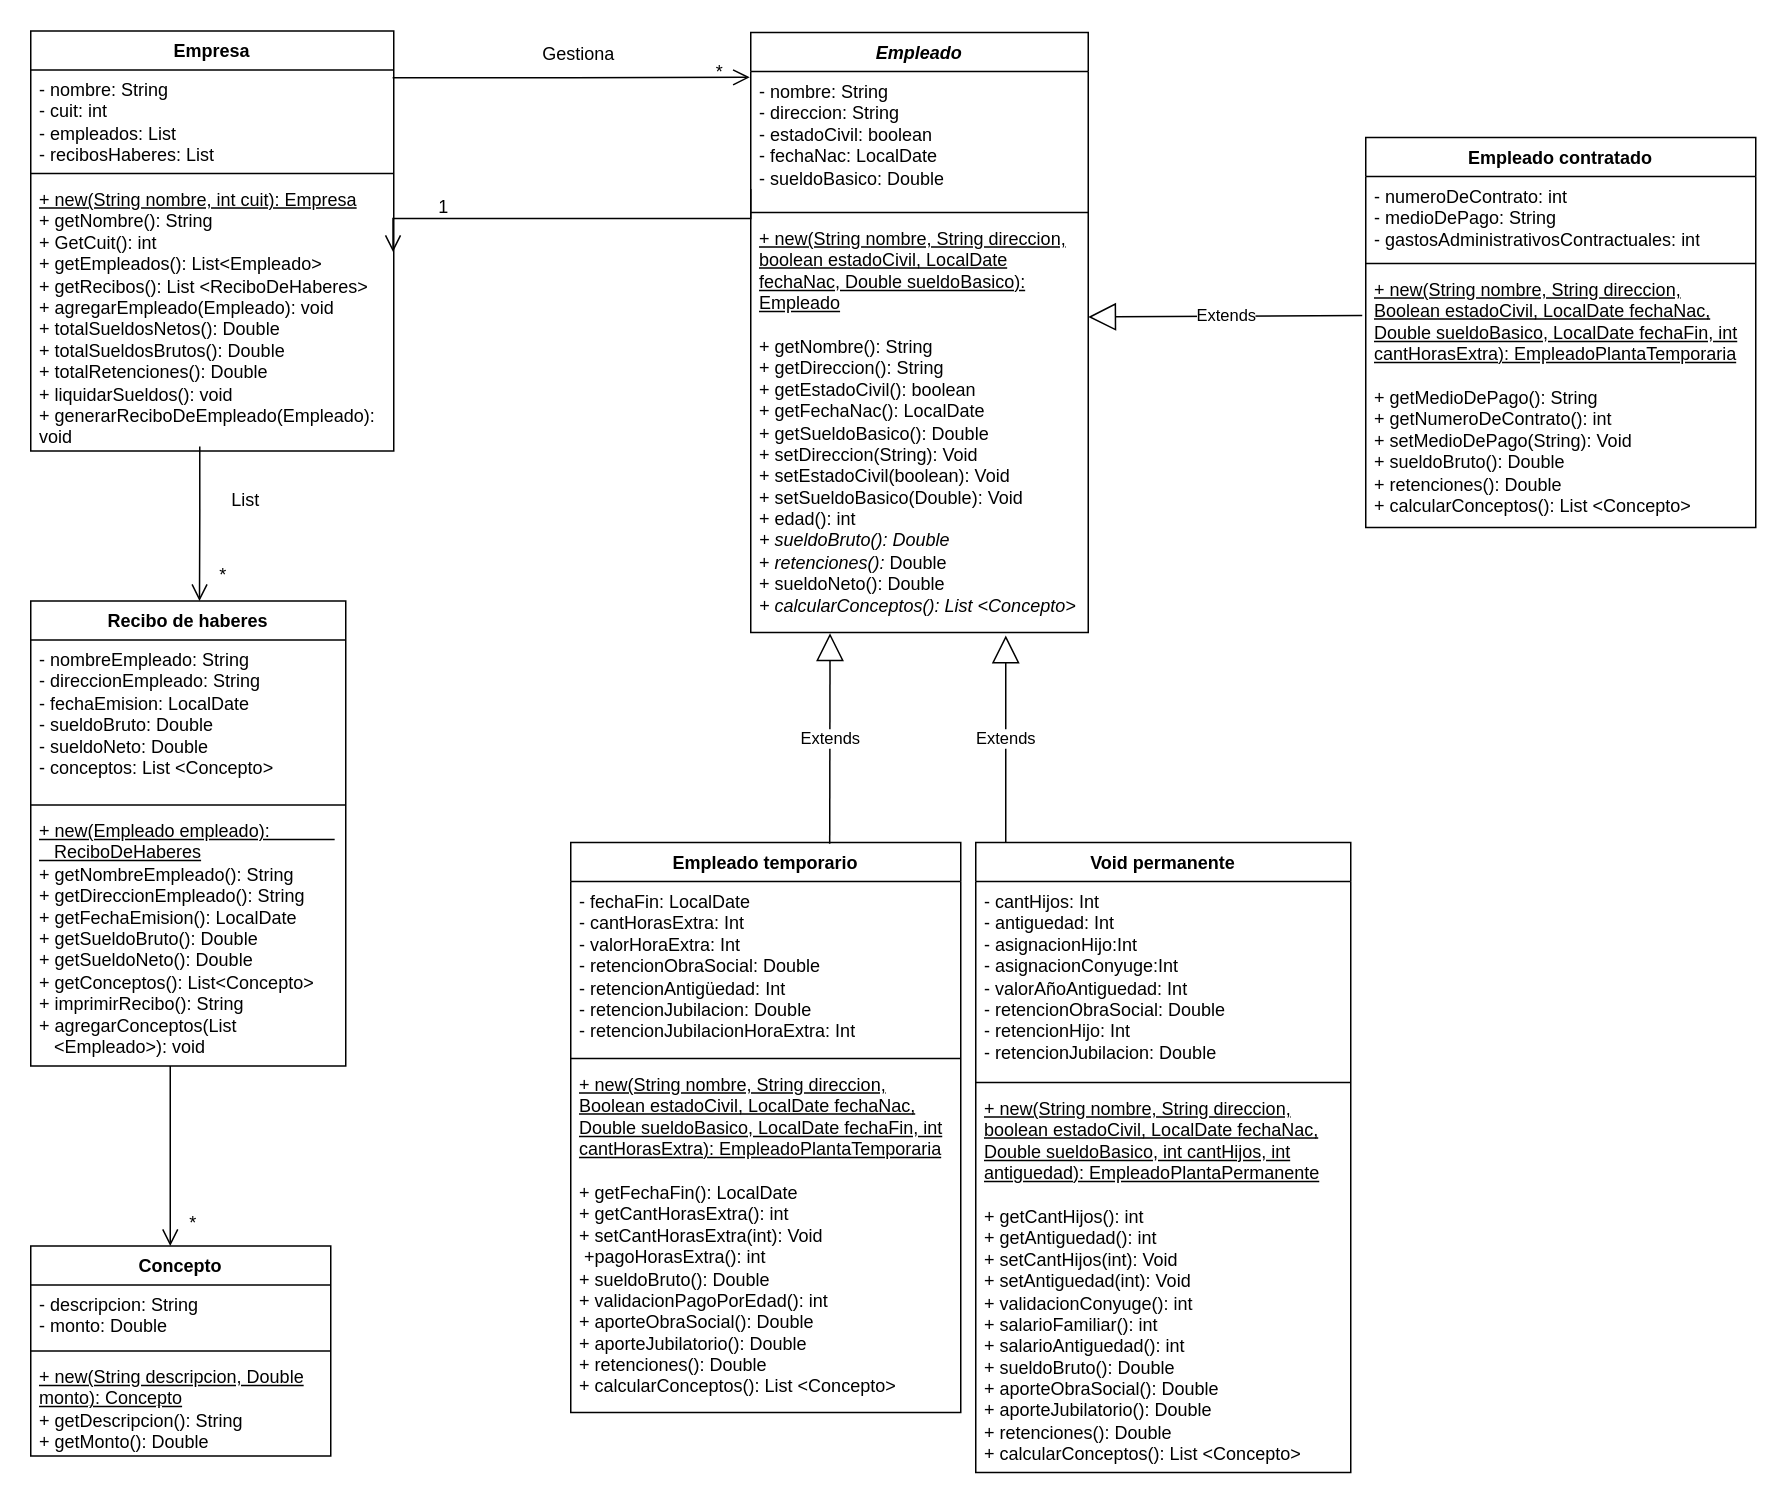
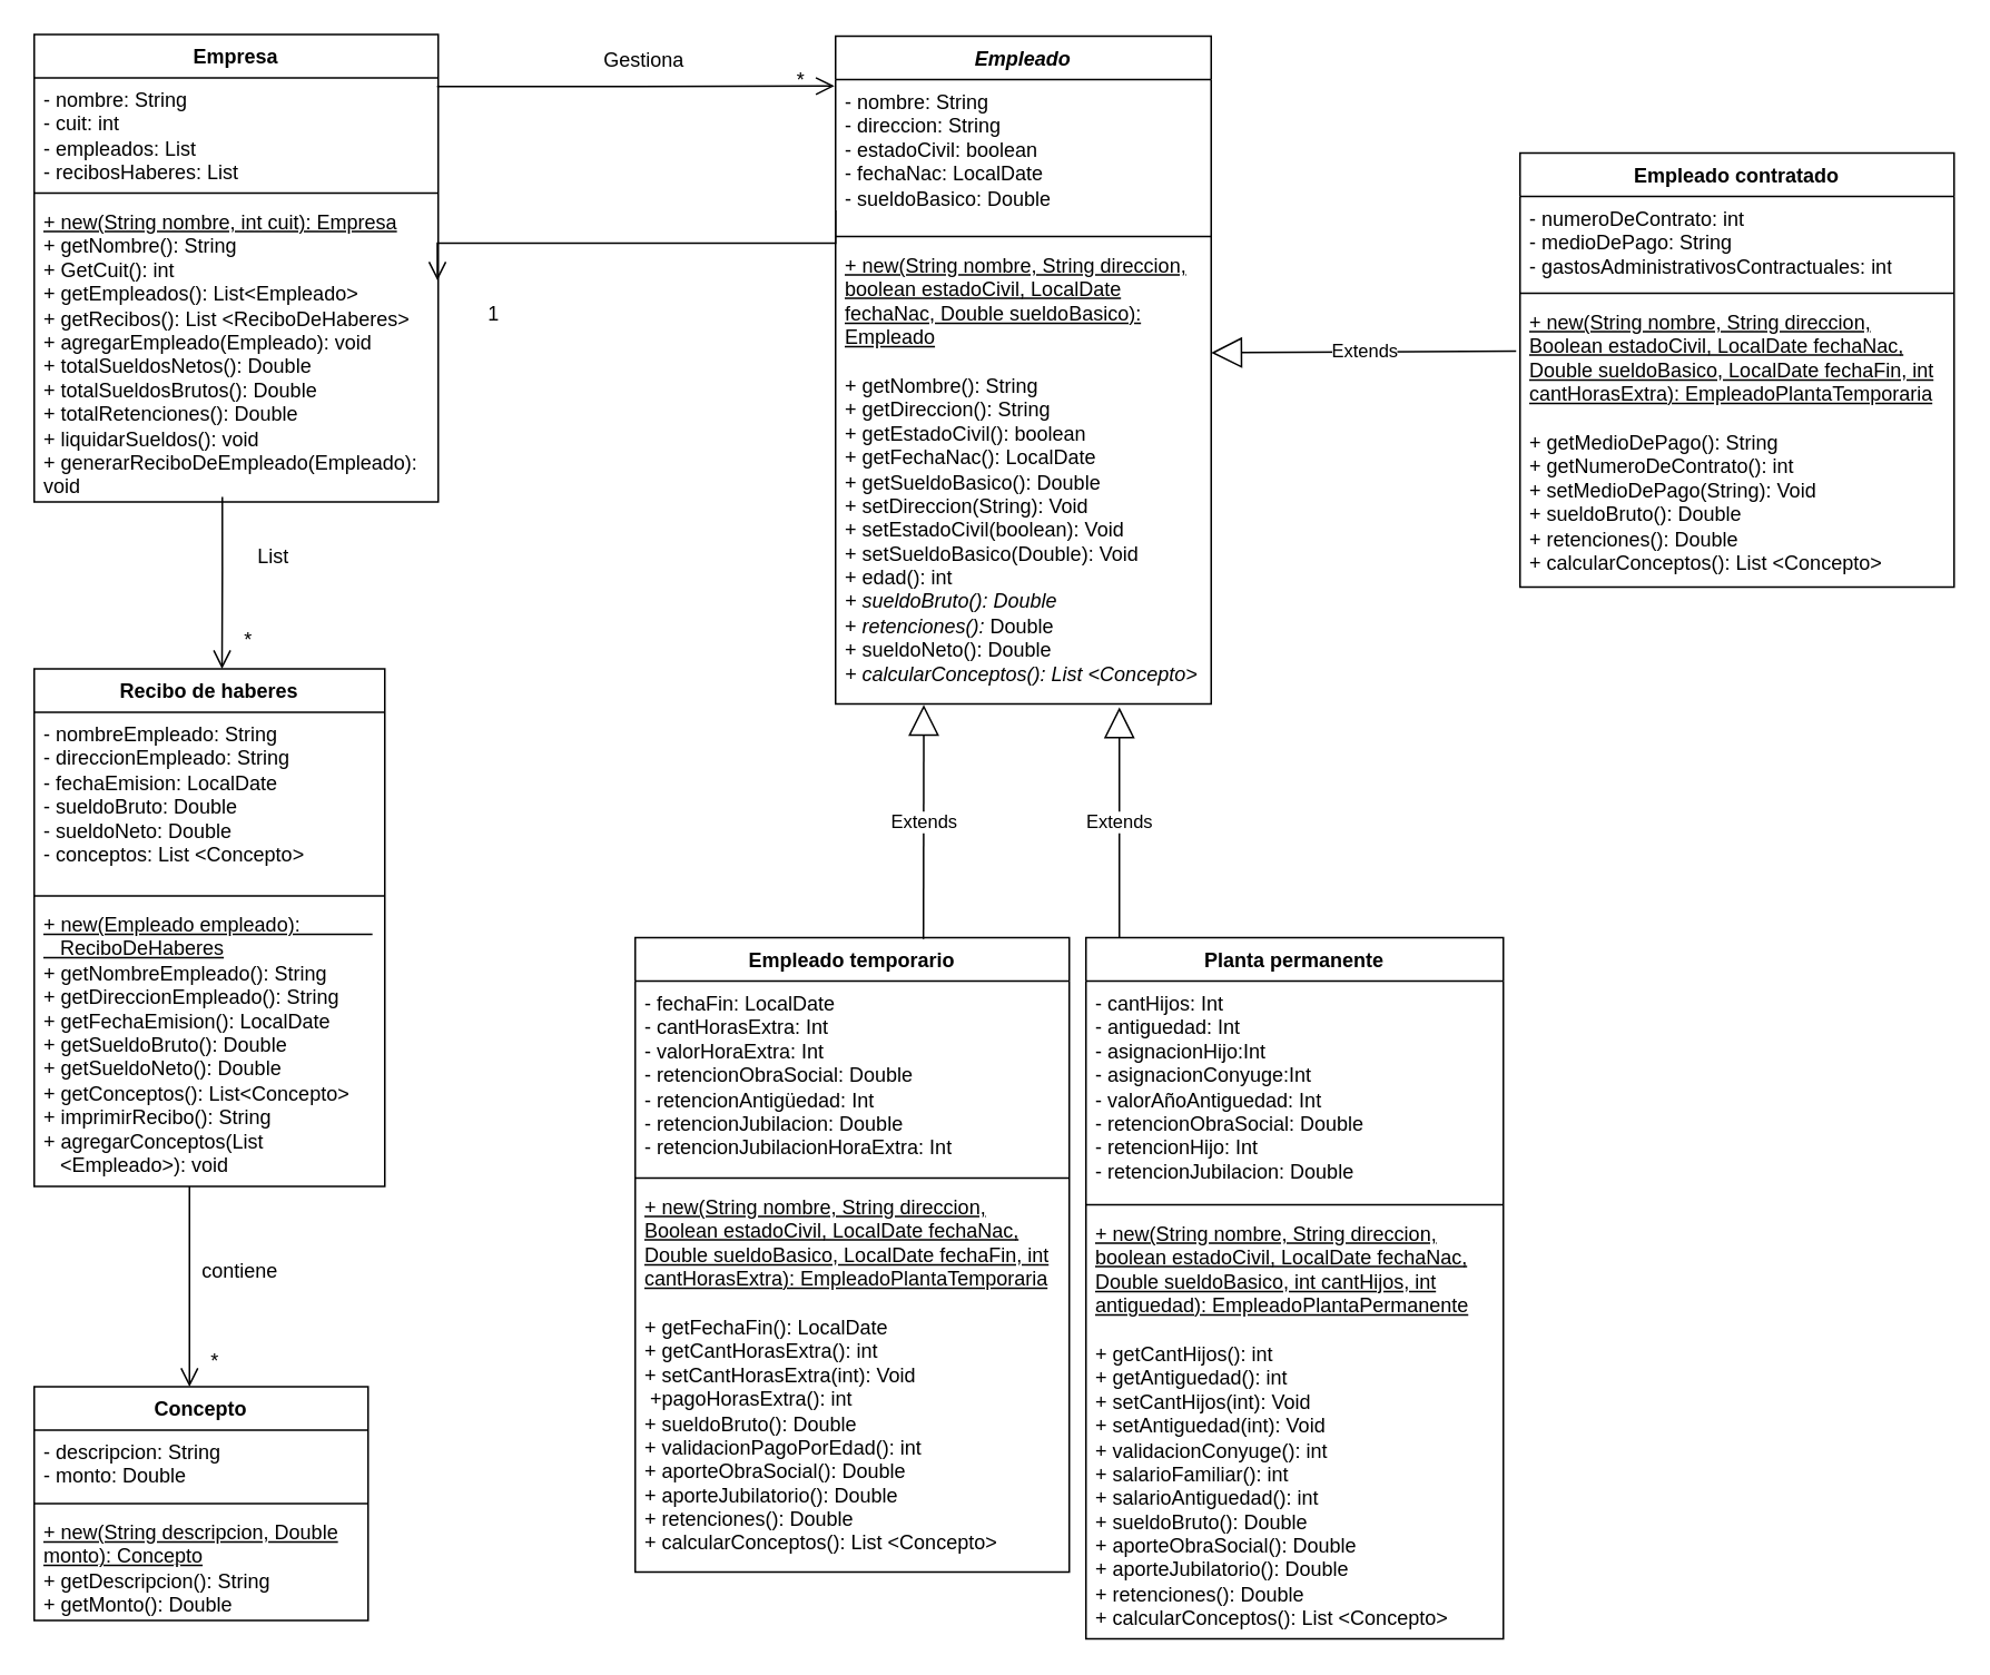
- <mxCell id="22" value="1" style="text;html=1;align=center;verticalAlign=middle;resizable=0;points=[];autosize=1;strokeColor=none;fillColor=none;" parent="1" vertex="1"><mxGeometry x="280" y="123" width="30" height="30" as="geometry" /></mxCell>
+ <mxCell id="22" value="1" style="text;html=1;align=center;verticalAlign=middle;resizable=0;points=[];autosize=1;strokeColor=none;fillColor=none;" parent="1" vertex="1"><mxGeometry x="280" y="173" width="30" height="30" as="geometry" /></mxCell>
- <mxCell id="10" value="Void permanente" style="swimlane;fontStyle=1;align=center;verticalAlign=top;childLayout=stackLayout;horizontal=1;startSize=26;horizontalStack=0;resizeParent=1;resizeParentMax=0;resizeLast=0;collapsible=1;marginBottom=0;whiteSpace=wrap;html=1;" parent="1" vertex="1"><mxGeometry x="650" y="561" width="250" height="420" as="geometry" /></mxCell>
+ <mxCell id="10" value="Planta permanente" style="swimlane;fontStyle=1;align=center;verticalAlign=top;childLayout=stackLayout;horizontal=1;startSize=26;horizontalStack=0;resizeParent=1;resizeParentMax=0;resizeLast=0;collapsible=1;marginBottom=0;whiteSpace=wrap;html=1;" parent="1" vertex="1"><mxGeometry x="650" y="561" width="250" height="420" as="geometry" /></mxCell>
+ <mxCell id="33" value="contiene" style="text;html=1;align=center;verticalAlign=middle;resizable=0;points=[];autosize=1;strokeColor=none;fillColor=none;" vertex="1" parent="1"><mxGeometry x="108" y="745.5" width="70" height="30" as="geometry" /></mxCell>
